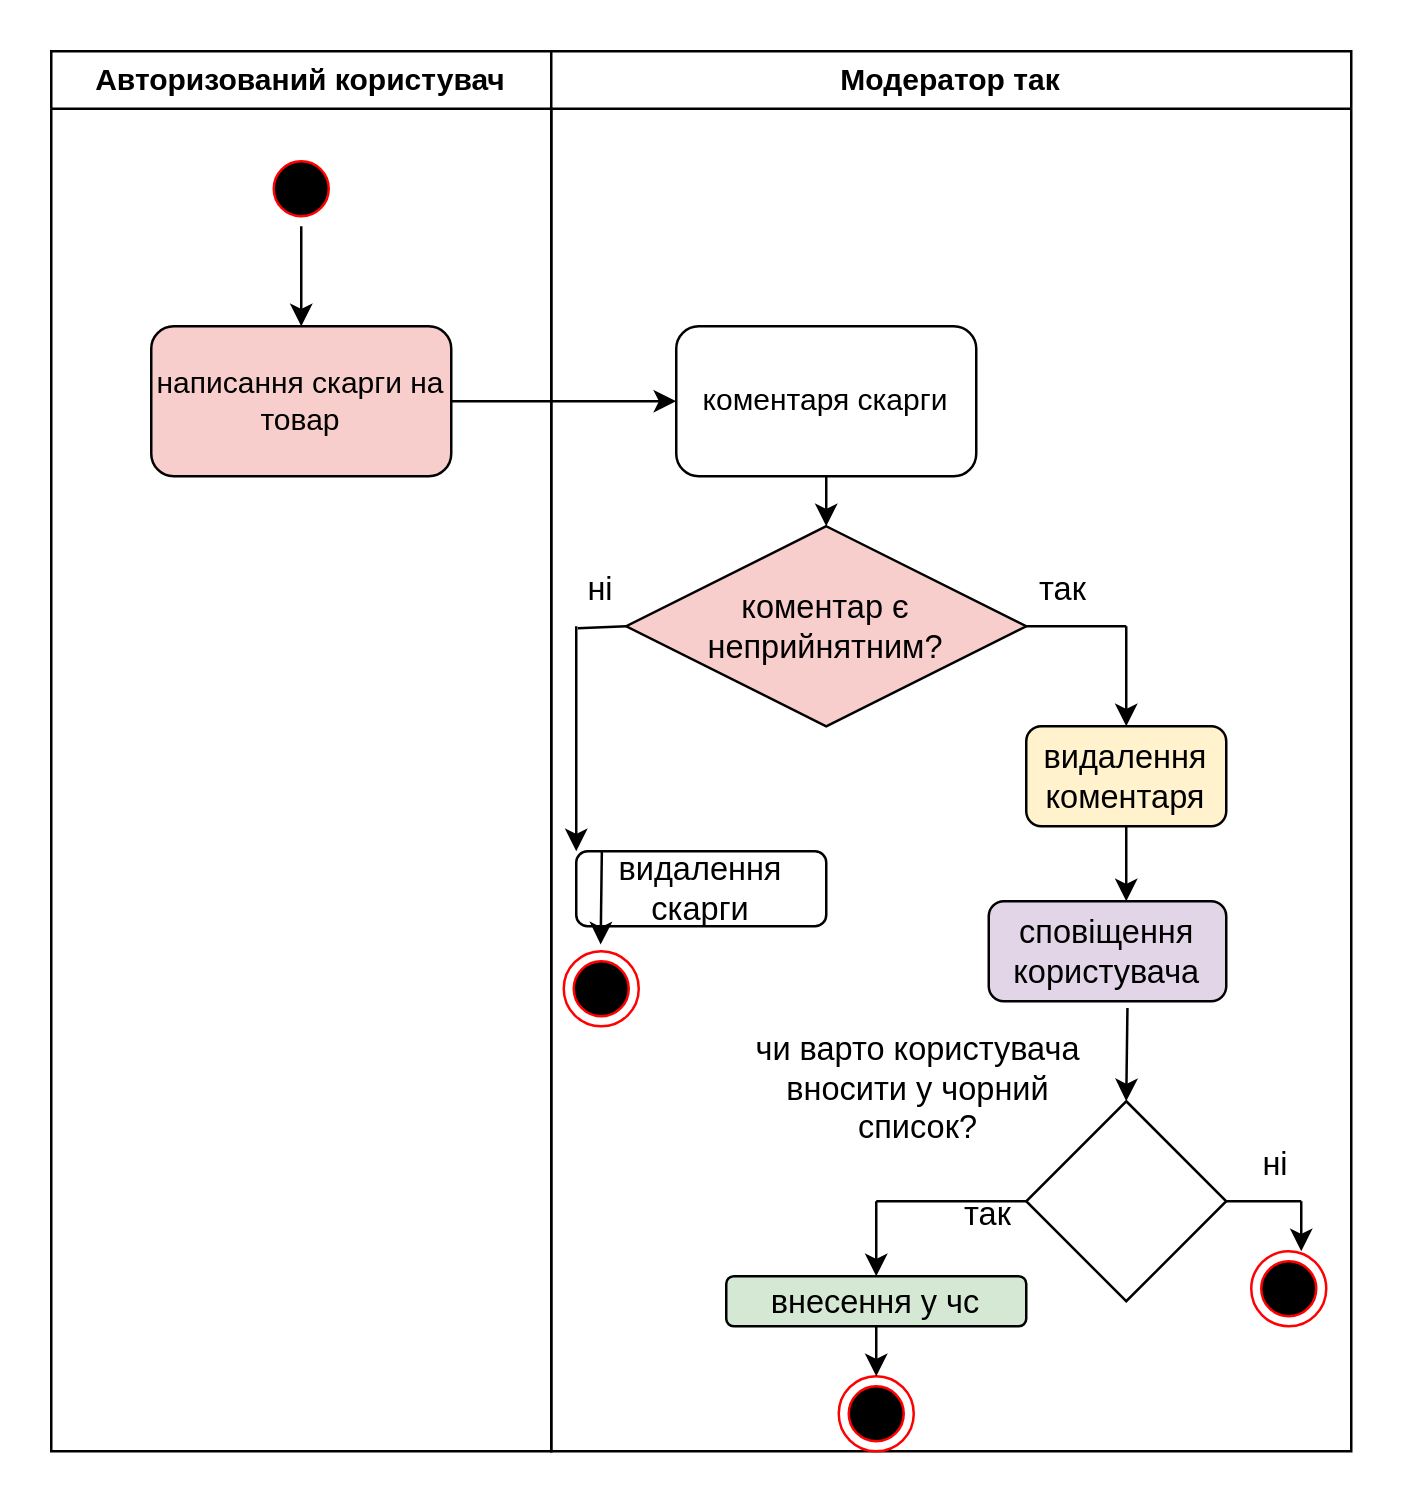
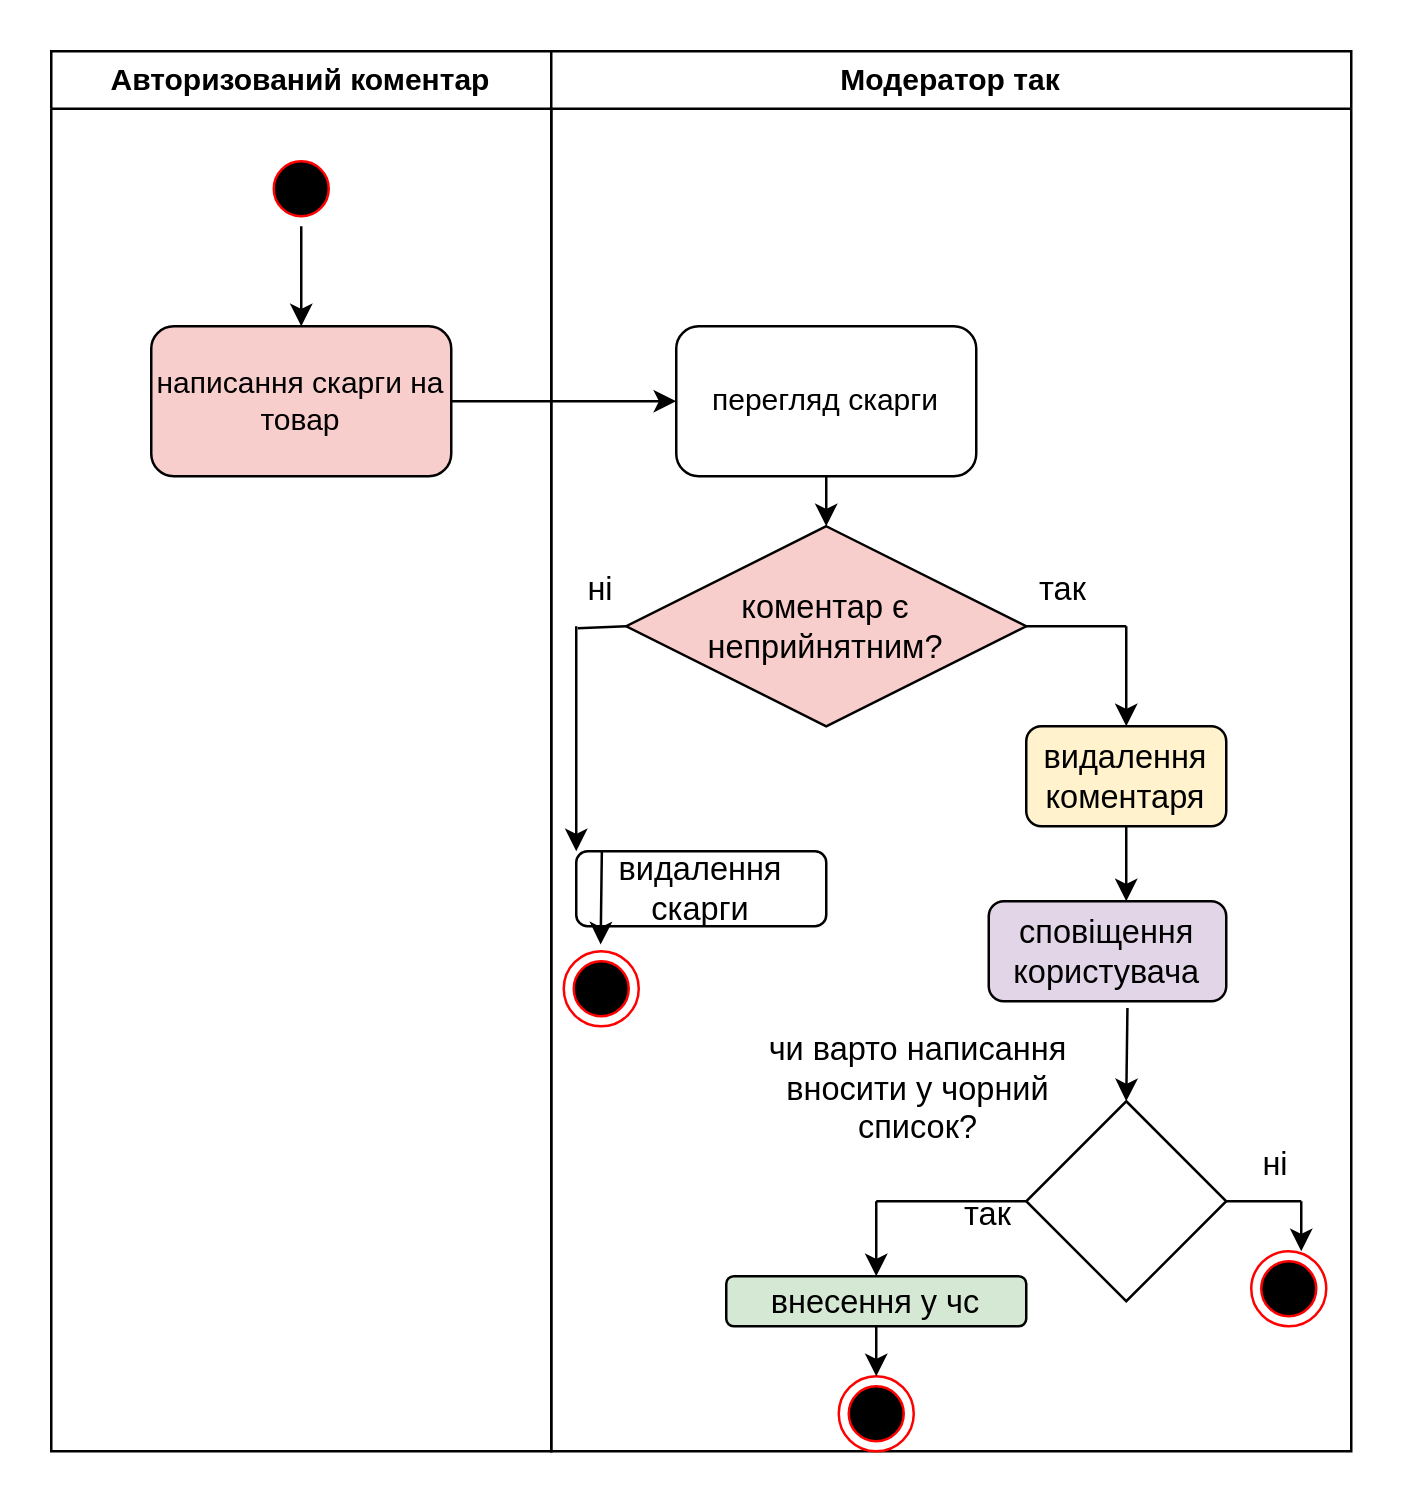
- <mxCell id="2" value="Авторизований користувач" style="swimlane;whiteSpace=wrap;html=1;" vertex="1" parent="1"><mxGeometry x="20" y="20" width="200" height="560" as="geometry" /></mxCell>
+ <mxCell id="2" value="Авторизований коментар" style="swimlane;whiteSpace=wrap;html=1;" vertex="1" parent="1"><mxGeometry x="20" y="20" width="200" height="560" as="geometry" /></mxCell>
- <mxCell id="7" value="коментаря скарги" style="rounded=1;whiteSpace=wrap;html=1;" vertex="1" parent="6"><mxGeometry x="50" y="110" width="120" height="60" as="geometry" /></mxCell>
+ <mxCell id="7" value="перегляд скарги" style="rounded=1;whiteSpace=wrap;html=1;" vertex="1" parent="6"><mxGeometry x="50" y="110" width="120" height="60" as="geometry" /></mxCell>
- <mxCell id="12" value="чи варто користувача вносити у чорний список?" style="text;html=1;strokeColor=none;fillColor=none;align=center;verticalAlign=middle;whiteSpace=wrap;rounded=0;fontSize=13;" vertex="1" parent="6"><mxGeometry x="70" y="400" width="154" height="30" as="geometry" /></mxCell>
+ <mxCell id="12" value="чи варто написання вносити у чорний список?" style="text;html=1;strokeColor=none;fillColor=none;align=center;verticalAlign=middle;whiteSpace=wrap;rounded=0;fontSize=13;" vertex="1" parent="6"><mxGeometry x="70" y="400" width="154" height="30" as="geometry" /></mxCell>
